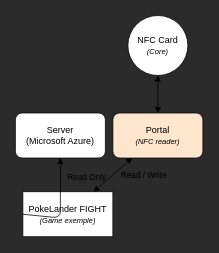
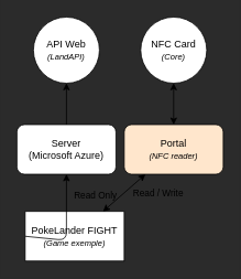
+ <mxCell id="3" value="API Web&lt;br&gt;&lt;font style=&quot;font-size: 10px;&quot;&gt;&lt;i&gt;(LandAPI)&lt;/i&gt;&lt;/font&gt;" style="ellipse;whiteSpace=wrap;html=1;aspect=fixed;rounded=1;labelBackgroundColor=none;" parent="1" vertex="1"><mxGeometry x="40" y="20" width="80" height="80" as="geometry" /></mxCell>
+ <mxCell id="12" value="" style="endArrow=none;html=1;rounded=1;endFill=0;startArrow=classic;startFill=1;labelBackgroundColor=none;fontColor=default;" edge="1" parent="1" source="3" target="11"><mxGeometry width="50" height="50" relative="1" as="geometry"><mxPoint x="90" y="220" as="sourcePoint" /><mxPoint x="160" y="300" as="targetPoint" /><Array as="points" /></mxGeometry></mxCell>
